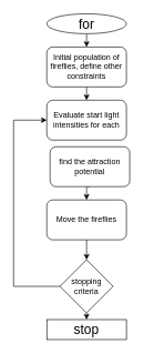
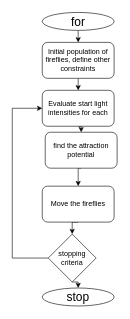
+ <mxCell id="7" style="edgeStyle=orthogonalEdgeStyle;rounded=0;orthogonalLoop=1;jettySize=auto;html=1;exitX=0.5;exitY=1;exitDx=0;exitDy=0;entryX=0.5;entryY=0;entryDx=0;entryDy=0;" edge="1" parent="1" source="8" target="10"><mxGeometry relative="1" as="geometry" /></mxCell>
- <mxCell id="12" value="Move the fireflies" style="rounded=1;whiteSpace=wrap;html=1;" vertex="1" parent="1"><mxGeometry x="70" y="300" width="120" height="60" as="geometry" /></mxCell>
+ <mxCell id="12" value="Move the fireflies" style="rounded=1;whiteSpace=wrap;html=1;" vertex="1" parent="1"><mxGeometry x="70" y="310" width="120" height="60" as="geometry" /></mxCell>
- <mxCell id="15" value="stopping criteria" style="rhombus;whiteSpace=wrap;html=1;" vertex="1" parent="1"><mxGeometry x="90" y="390" width="80" height="80" as="geometry" /></mxCell>
+ <mxCell id="15" value="stopping criteria" style="rhombus;whiteSpace=wrap;html=1;" vertex="1" parent="1"><mxGeometry x="80" y="390" width="80" height="80" as="geometry" /></mxCell>
- <mxCell id="6" value="stop" style="whiteSpace=wrap;html=1;fontSize=20;rounded=0;" vertex="1" parent="1"><mxGeometry x="70" y="480" width="120" height="30" as="geometry" /></mxCell>
+ <mxCell id="6" value="stop" style="ellipse;whiteSpace=wrap;html=1;fontSize=20;" vertex="1" parent="1"><mxGeometry x="70" y="480" width="120" height="30" as="geometry" /></mxCell>
